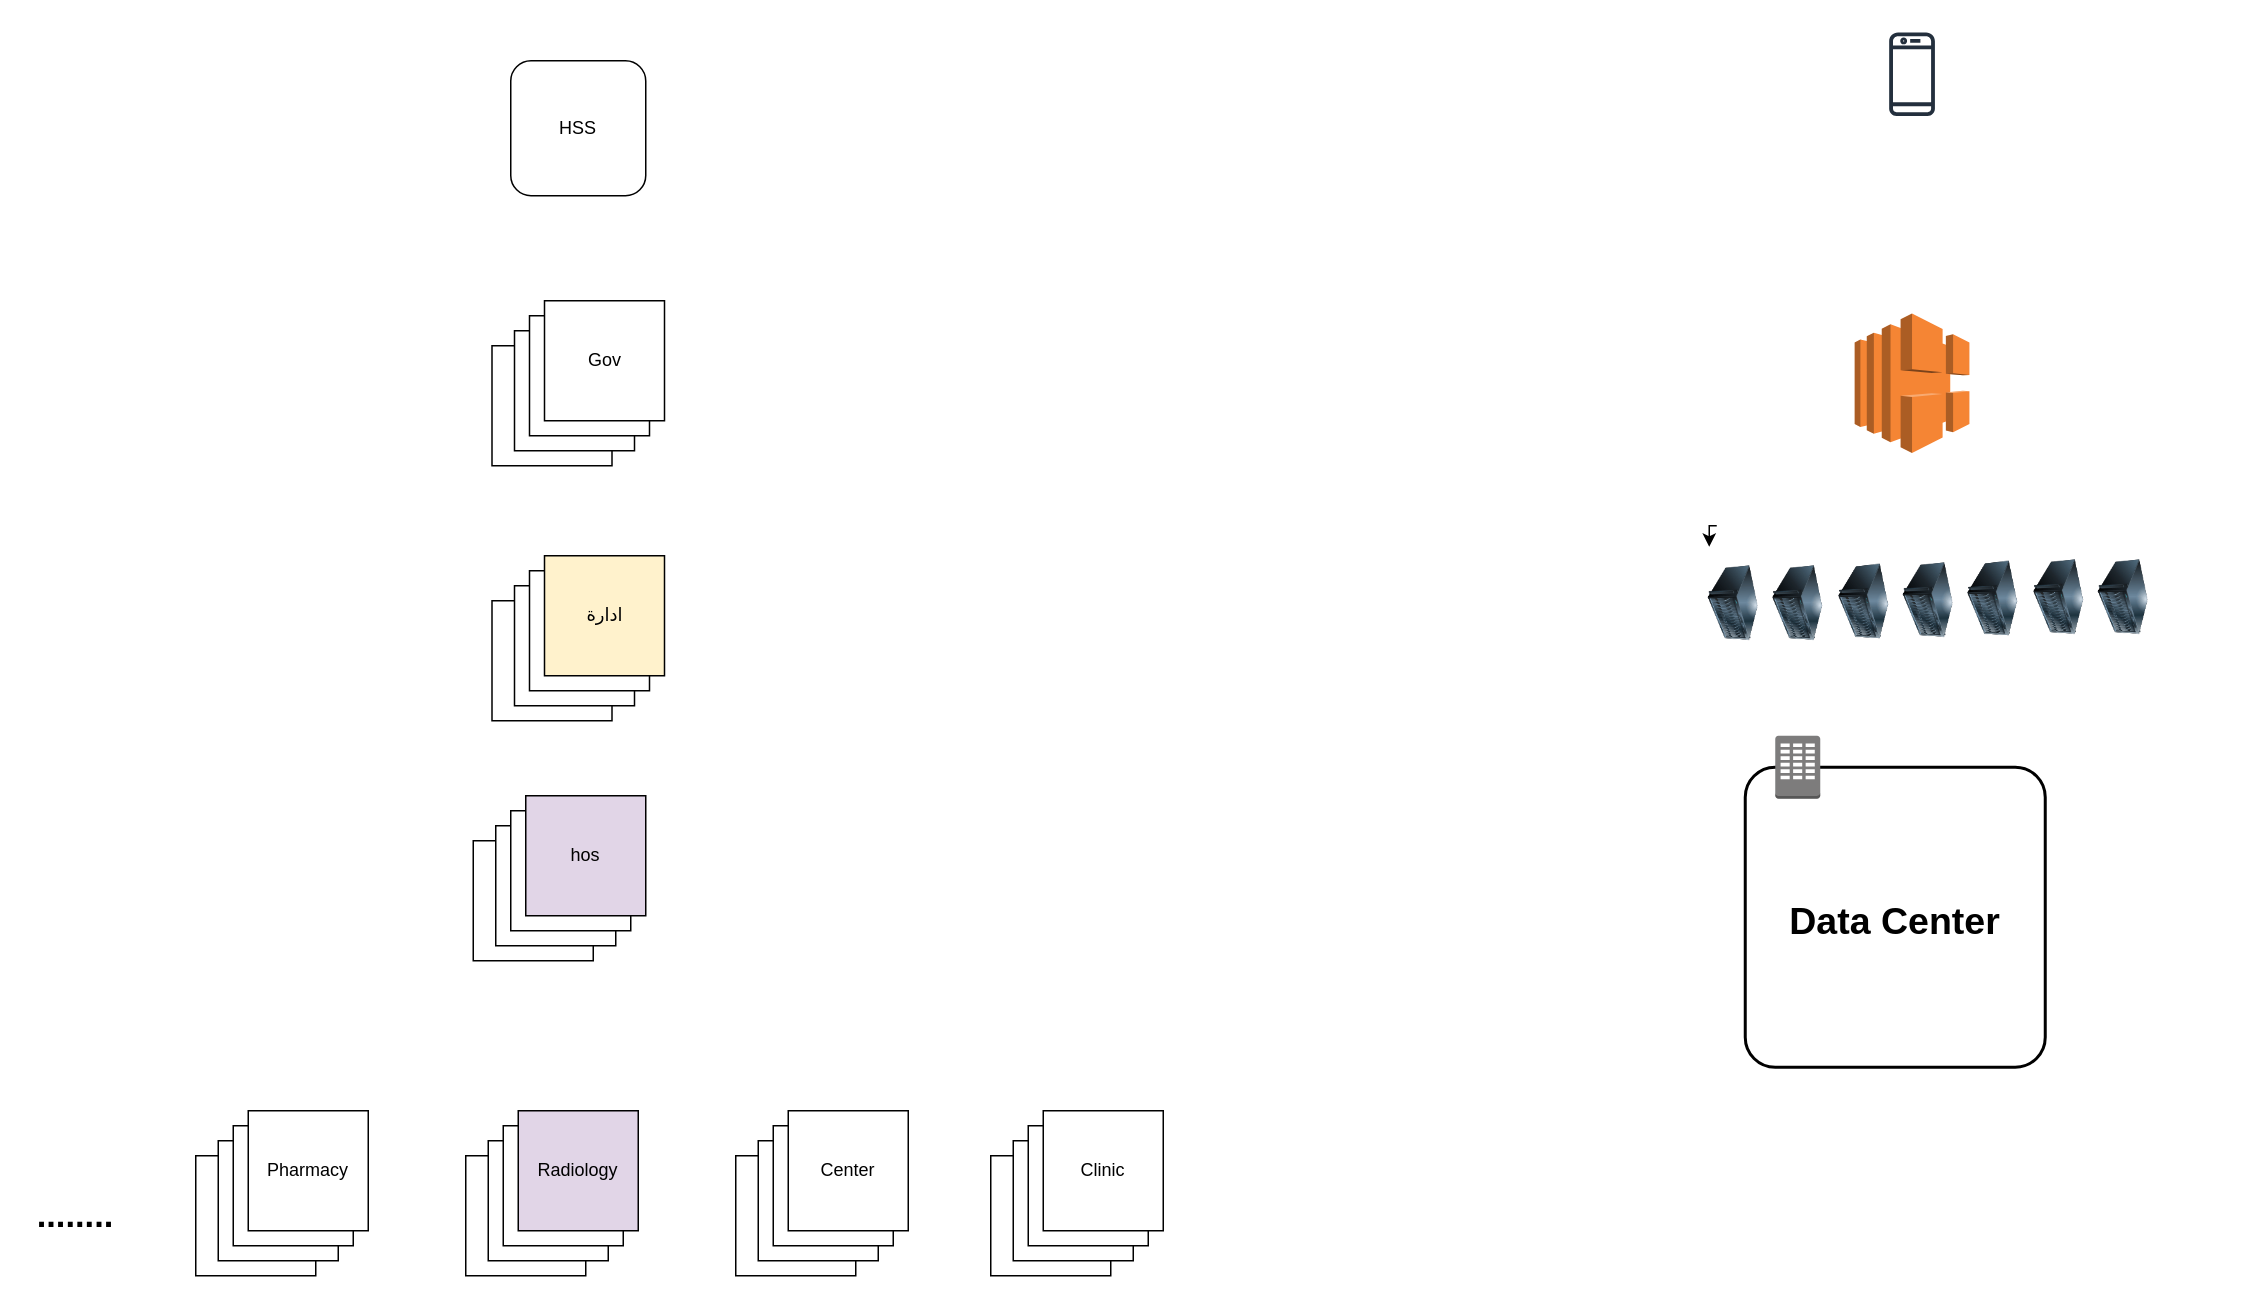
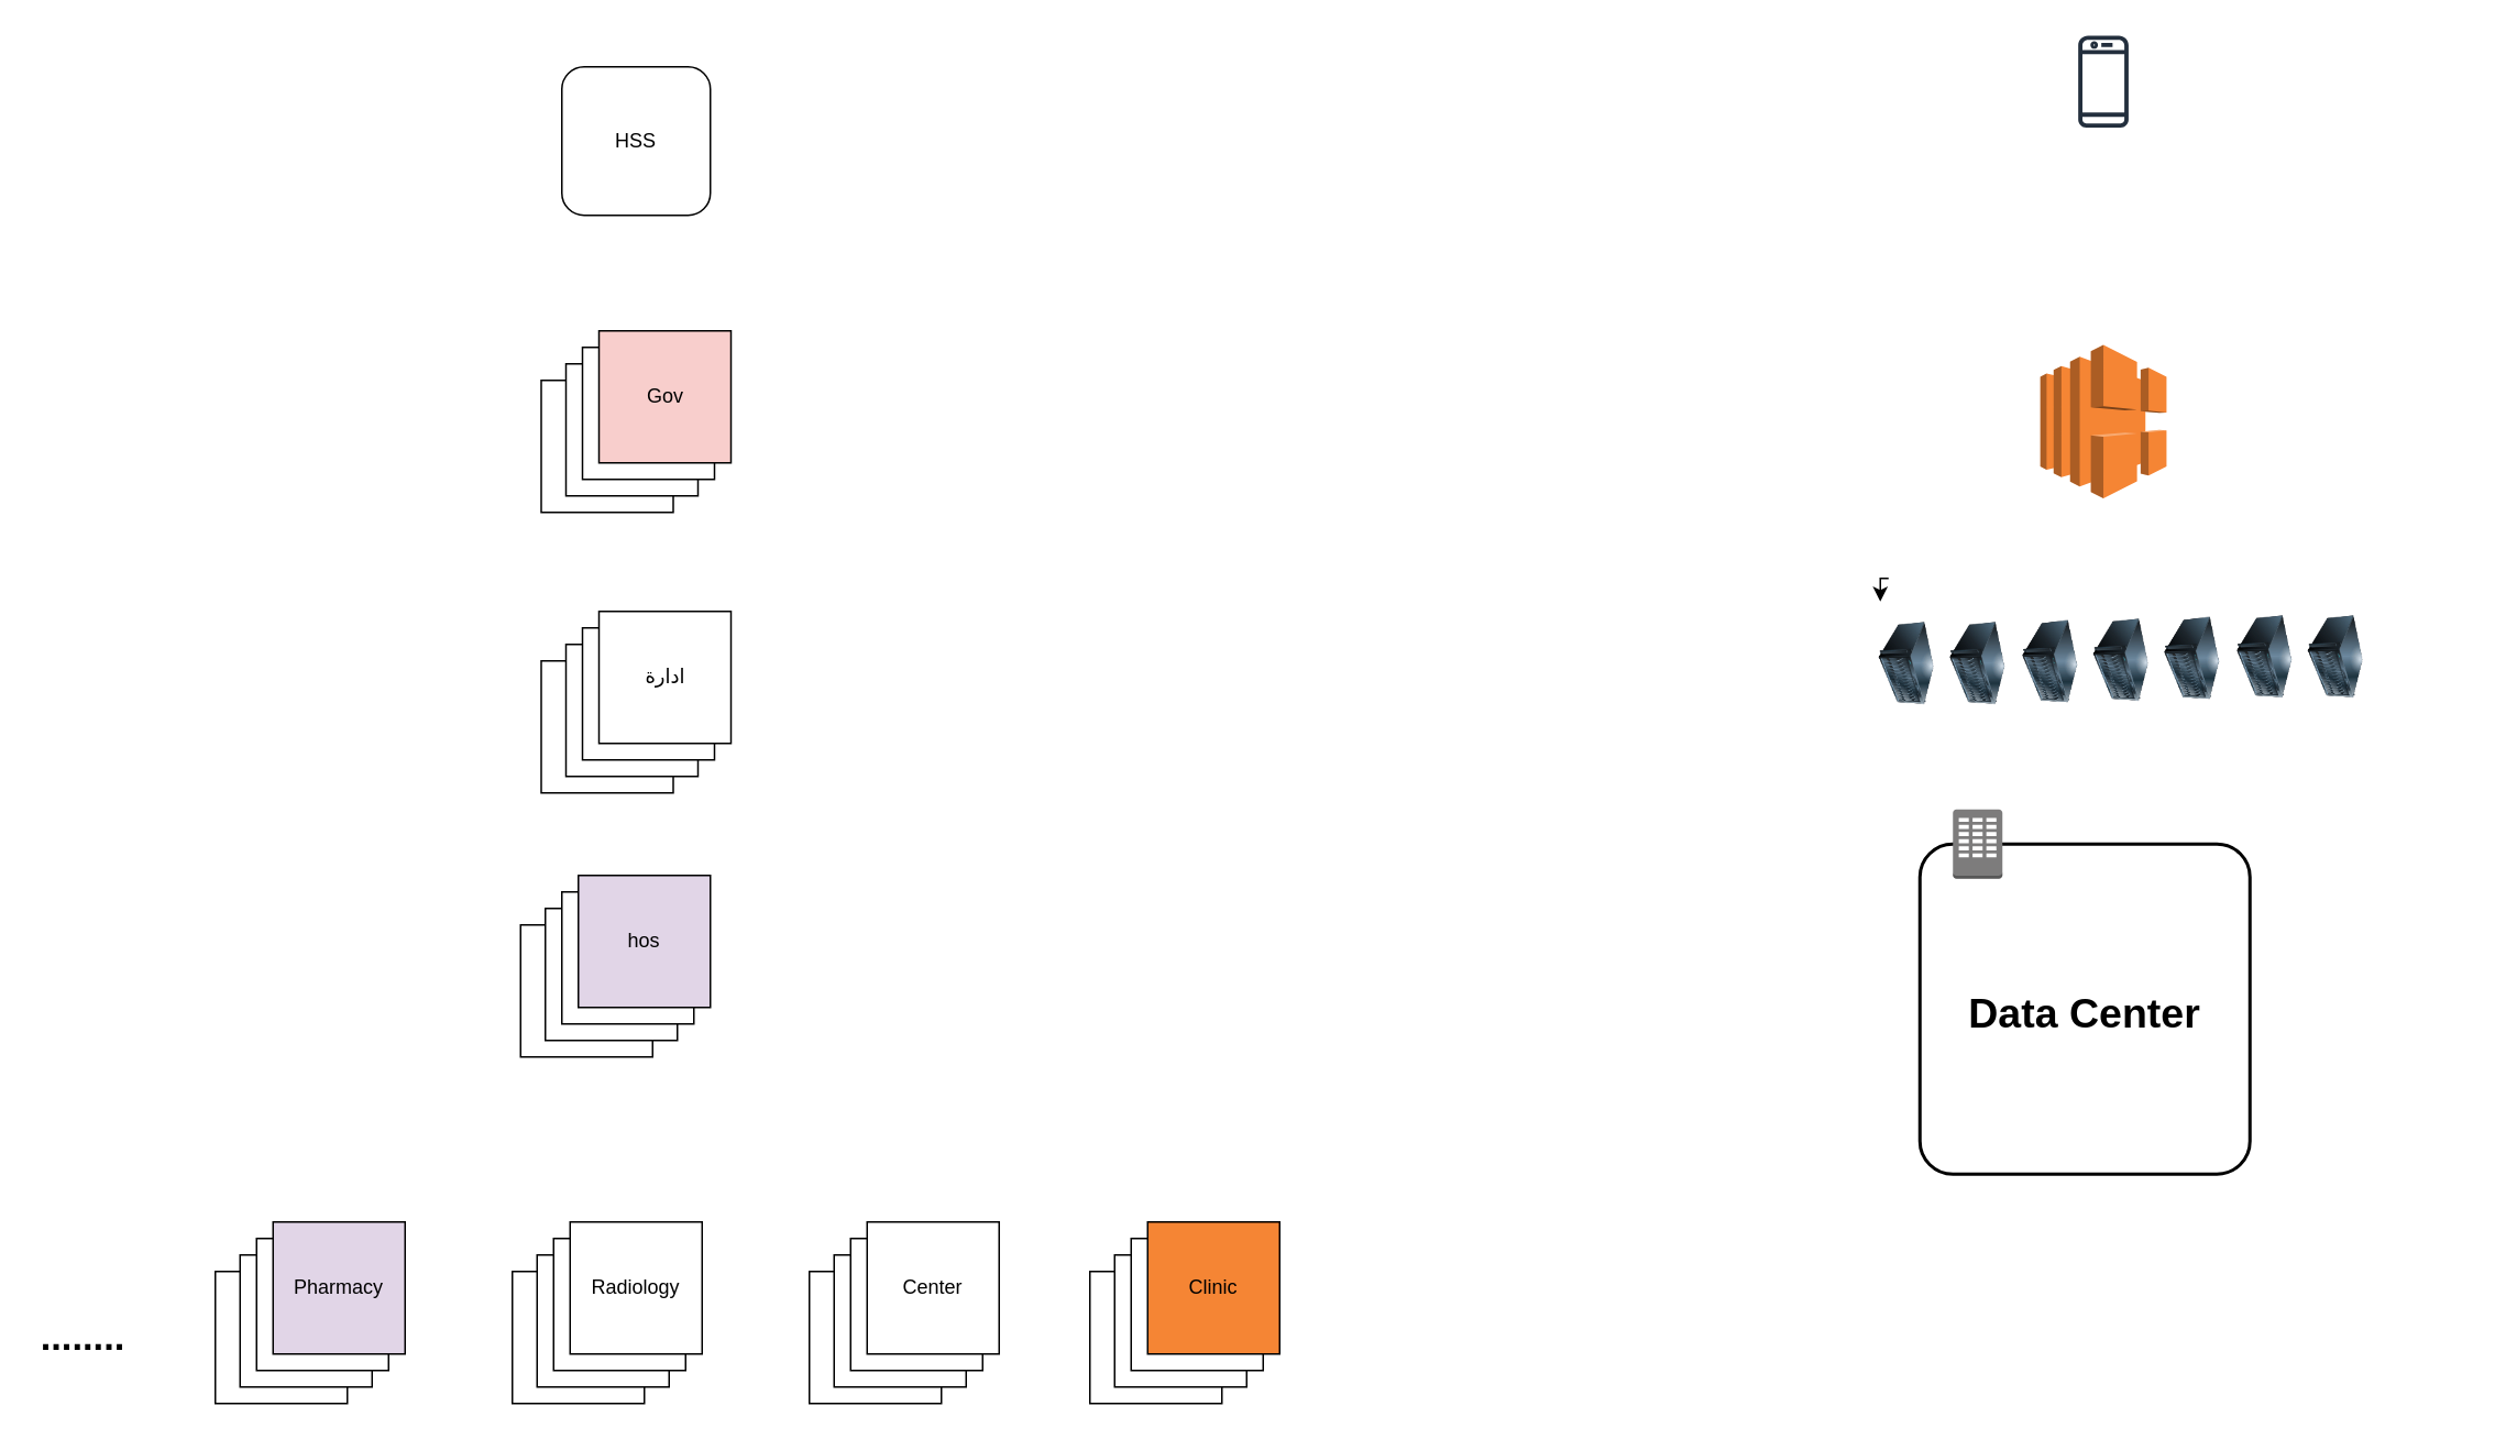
- <mxCell id="6" value="Gov" style="whiteSpace=wrap;html=1;aspect=fixed;" vertex="1" parent="2"><mxGeometry x="35" width="80" height="80" as="geometry" /></mxCell>
+ <mxCell id="6" value="Gov" style="whiteSpace=wrap;html=1;aspect=fixed;fillColor=#f8cecc;" vertex="1" parent="2"><mxGeometry x="35" width="80" height="80" as="geometry" /></mxCell>
- <mxCell id="18" value="ادارة" style="whiteSpace=wrap;html=1;aspect=fixed;fillColor=#fff2cc;" vertex="1" parent="14"><mxGeometry x="35" width="80" height="80" as="geometry" /></mxCell>
+ <mxCell id="18" value="ادارة" style="whiteSpace=wrap;html=1;aspect=fixed;" vertex="1" parent="14"><mxGeometry x="35" width="80" height="80" as="geometry" /></mxCell>
- <mxCell id="38" value="Pharmacy" style="whiteSpace=wrap;html=1;aspect=fixed;" vertex="1" parent="34"><mxGeometry x="35" width="80" height="80" as="geometry" /></mxCell>
+ <mxCell id="38" value="Pharmacy" style="whiteSpace=wrap;html=1;aspect=fixed;fillColor=#e1d5e7;" vertex="1" parent="34"><mxGeometry x="35" width="80" height="80" as="geometry" /></mxCell>
- <mxCell id="28" value="Radiology" style="whiteSpace=wrap;html=1;aspect=fixed;fillColor=#e1d5e7;" vertex="1" parent="24"><mxGeometry x="35" width="80" height="80" as="geometry" /></mxCell>
+ <mxCell id="28" value="Radiology" style="whiteSpace=wrap;html=1;aspect=fixed;" vertex="1" parent="24"><mxGeometry x="35" width="80" height="80" as="geometry" /></mxCell>
- <mxCell id="43" value="Clinic" style="whiteSpace=wrap;html=1;aspect=fixed;" vertex="1" parent="39"><mxGeometry x="35" width="80" height="80" as="geometry" /></mxCell>
+ <mxCell id="43" value="Clinic" style="whiteSpace=wrap;html=1;aspect=fixed;fillColor=#f58534;" vertex="1" parent="39"><mxGeometry x="35" width="80" height="80" as="geometry" /></mxCell>
